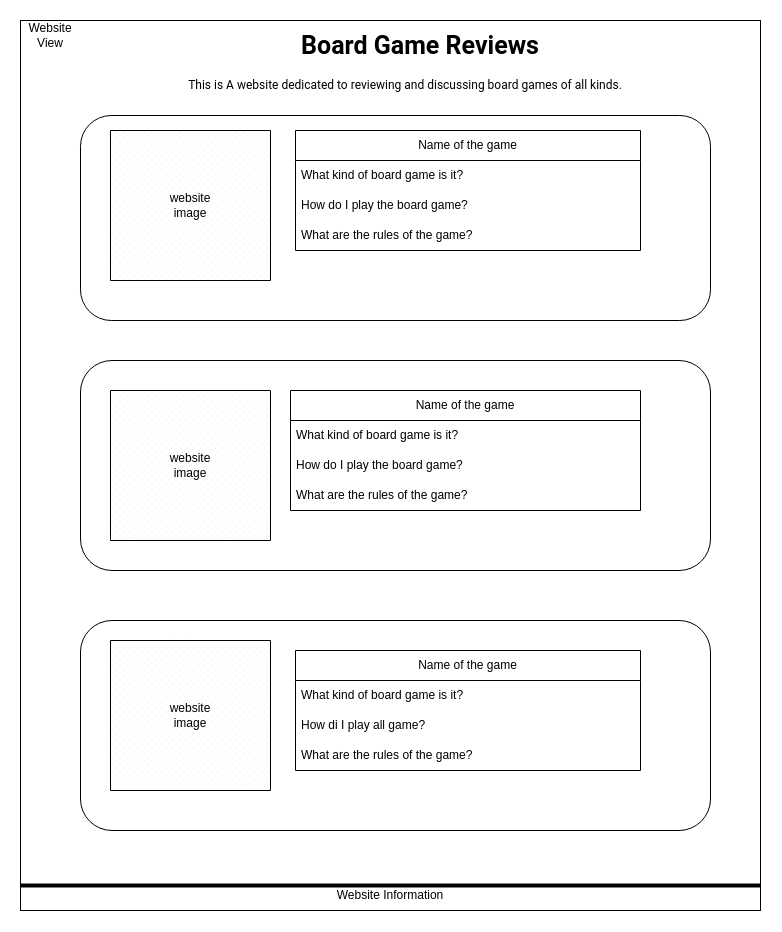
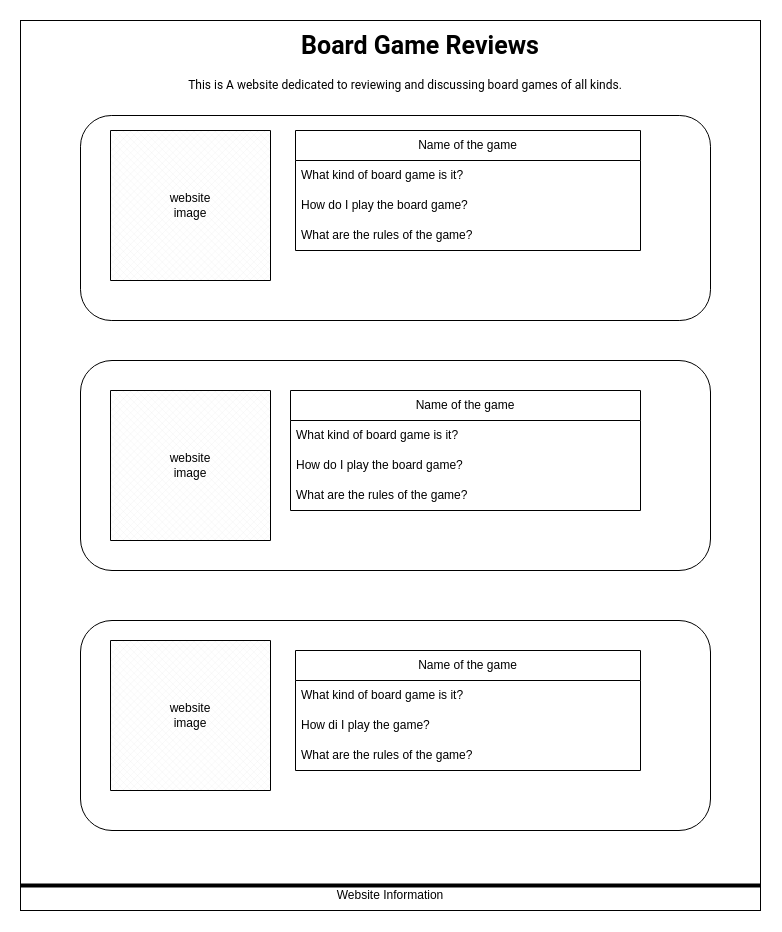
- <mxCell id="5" value="Website View" style="text;html=1;align=center;verticalAlign=middle;whiteSpace=wrap;rounded=0;" vertex="1" parent="1"><mxGeometry x="20" y="20" width="60" height="30" as="geometry" /></mxCell>
- <mxCell id="25" value="How di I play all game?" style="text;strokeColor=none;fillColor=none;align=left;verticalAlign=middle;spacingLeft=4;spacingRight=4;overflow=hidden;points=[[0,0.5],[1,0.5]];portConstraint=eastwest;rotatable=0;whiteSpace=wrap;html=1;" vertex="1" parent="23"><mxGeometry y="60" width="345" height="30" as="geometry" /></mxCell>
+ <mxCell id="25" value="How di I play the game?" style="text;strokeColor=none;fillColor=none;align=left;verticalAlign=middle;spacingLeft=4;spacingRight=4;overflow=hidden;points=[[0,0.5],[1,0.5]];portConstraint=eastwest;rotatable=0;whiteSpace=wrap;html=1;" vertex="1" parent="23"><mxGeometry y="60" width="345" height="30" as="geometry" /></mxCell>
